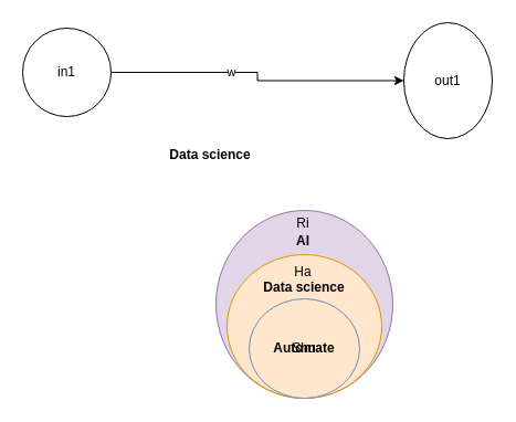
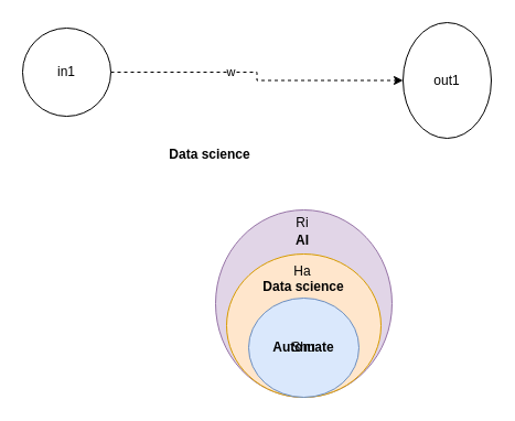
- <mxCell id="2" style="edgeStyle=orthogonalEdgeStyle;rounded=0;orthogonalLoop=1;jettySize=auto;html=1;exitX=1;exitY=0.5;exitDx=0;exitDy=0;" parent="1" source="4" target="5" edge="1"><mxGeometry relative="1" as="geometry" /></mxCell>
+ <mxCell id="2" style="edgeStyle=orthogonalEdgeStyle;rounded=0;orthogonalLoop=1;jettySize=auto;html=1;exitX=1;exitY=0.5;exitDx=0;exitDy=0;dashed=1;" parent="1" source="4" target="5" edge="1"><mxGeometry relative="1" as="geometry" /></mxCell>
- <mxCell id="11" value="Automate" style="ellipse;whiteSpace=wrap;html=1;fillColor=#ffe6cc;strokeColor=#6c8ebf;fontStyle=1;" vertex="1" parent="1"><mxGeometry x="225" y="270" width="100" height="90" as="geometry" /></mxCell>
+ <mxCell id="11" value="Automate" style="ellipse;whiteSpace=wrap;html=1;fillColor=#dae8fc;strokeColor=#6c8ebf;fontStyle=1" vertex="1" parent="1"><mxGeometry x="225" y="270" width="100" height="90" as="geometry" /></mxCell>
